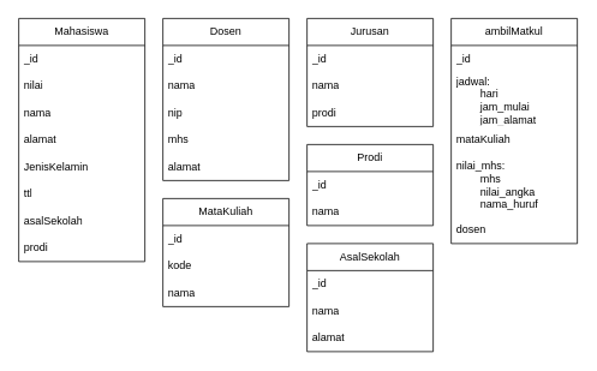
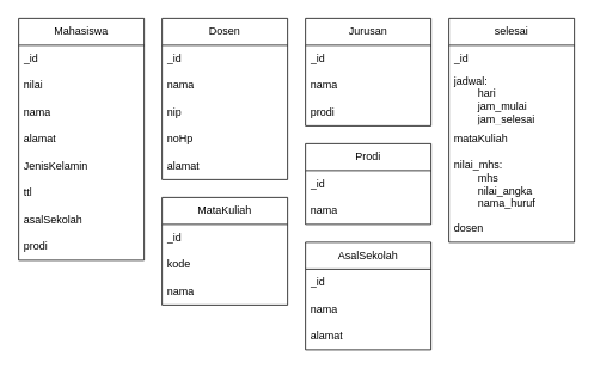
- <mxCell id="32" value="ambilMatkul" style="swimlane;fontStyle=0;childLayout=stackLayout;horizontal=1;startSize=30;horizontalStack=0;resizeParent=1;resizeParentMax=0;resizeLast=0;collapsible=1;marginBottom=0;whiteSpace=wrap;html=1;" vertex="1" parent="1"><mxGeometry x="500" y="20" width="140" height="250" as="geometry" /></mxCell>
+ <mxCell id="32" value="selesai" style="swimlane;fontStyle=0;childLayout=stackLayout;horizontal=1;startSize=30;horizontalStack=0;resizeParent=1;resizeParentMax=0;resizeLast=0;collapsible=1;marginBottom=0;whiteSpace=wrap;html=1;" vertex="1" parent="1"><mxGeometry x="500" y="20" width="140" height="250" as="geometry" /></mxCell>
- <mxCell id="34" value="jadwal:&lt;br&gt;&lt;span style=&quot;white-space: pre;&quot;&gt;&#09;&lt;/span&gt;hari&lt;br&gt;&lt;span style=&quot;white-space: pre;&quot;&gt;&#09;&lt;/span&gt;jam_mulai&lt;br&gt;&lt;span style=&quot;white-space: pre;&quot;&gt;&#09;&lt;/span&gt;jam_alamat" style="text;strokeColor=none;fillColor=none;align=left;verticalAlign=middle;spacingLeft=4;spacingRight=4;overflow=hidden;points=[[0,0.5],[1,0.5]];portConstraint=eastwest;rotatable=0;whiteSpace=wrap;html=1;" vertex="1" parent="32"><mxGeometry y="60" width="140" height="60" as="geometry" /></mxCell>
+ <mxCell id="34" value="jadwal:&lt;br&gt;&lt;span style=&quot;white-space: pre;&quot;&gt;&#09;&lt;/span&gt;hari&lt;br&gt;&lt;span style=&quot;white-space: pre;&quot;&gt;&#09;&lt;/span&gt;jam_mulai&lt;br&gt;&lt;span style=&quot;white-space: pre;&quot;&gt;&#09;&lt;/span&gt;jam_selesai" style="text;strokeColor=none;fillColor=none;align=left;verticalAlign=middle;spacingLeft=4;spacingRight=4;overflow=hidden;points=[[0,0.5],[1,0.5]];portConstraint=eastwest;rotatable=0;whiteSpace=wrap;html=1;" vertex="1" parent="32"><mxGeometry y="60" width="140" height="60" as="geometry" /></mxCell>
- <mxCell id="15" value="mhs" style="text;strokeColor=none;fillColor=none;align=left;verticalAlign=middle;spacingLeft=4;spacingRight=4;overflow=hidden;points=[[0,0.5],[1,0.5]];portConstraint=eastwest;rotatable=0;whiteSpace=wrap;html=1;" vertex="1" parent="11"><mxGeometry y="120" width="140" height="30" as="geometry" /></mxCell>
+ <mxCell id="15" value="noHp" style="text;strokeColor=none;fillColor=none;align=left;verticalAlign=middle;spacingLeft=4;spacingRight=4;overflow=hidden;points=[[0,0.5],[1,0.5]];portConstraint=eastwest;rotatable=0;whiteSpace=wrap;html=1;" vertex="1" parent="11"><mxGeometry y="120" width="140" height="30" as="geometry" /></mxCell>
